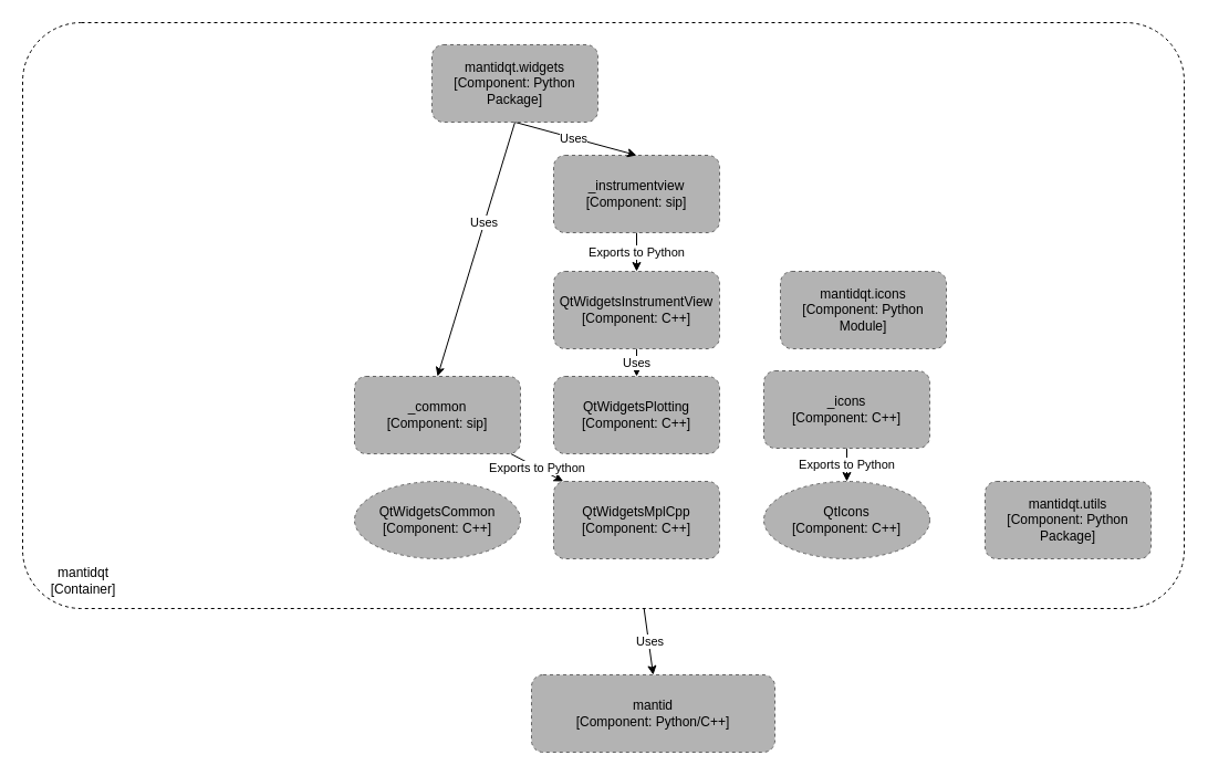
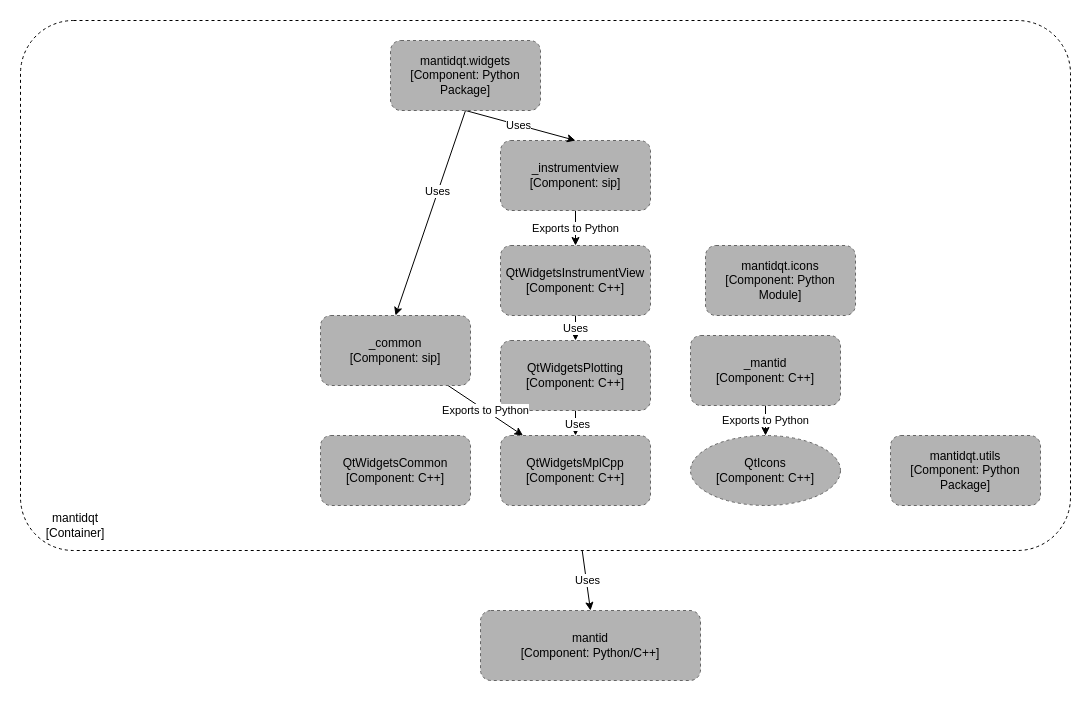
- <mxCell id="19" value="_icons&lt;br&gt;[Component: C++]" style="rounded=1;whiteSpace=wrap;html=1;dashed=1;gradientColor=#b3b3b3;strokeColor=#666666;fillColor=#B3B3B3;" vertex="1" parent="1"><mxGeometry x="690" y="335" width="150" height="70" as="geometry" /></mxCell>
+ <mxCell id="19" value="_mantid&lt;br&gt;[Component: C++]" style="rounded=1;whiteSpace=wrap;html=1;dashed=1;gradientColor=#b3b3b3;strokeColor=#666666;fillColor=#B3B3B3;" vertex="1" parent="1"><mxGeometry x="690" y="335" width="150" height="70" as="geometry" /></mxCell>
- <mxCell id="15" value="_common&lt;br&gt;[Component: sip]" style="rounded=1;whiteSpace=wrap;html=1;dashed=1;gradientColor=#b3b3b3;strokeColor=#666666;fillColor=#B3B3B3;" vertex="1" parent="1"><mxGeometry x="320" y="340" width="150" height="70" as="geometry" /></mxCell>
+ <mxCell id="15" value="_common&lt;br&gt;[Component: sip]" style="rounded=1;whiteSpace=wrap;html=1;dashed=1;gradientColor=#b3b3b3;strokeColor=#666666;fillColor=#B3B3B3;" vertex="1" parent="1"><mxGeometry x="320" y="315" width="150" height="70" as="geometry" /></mxCell>
+ <mxCell id="8" style="edgeStyle=none;rounded=0;orthogonalLoop=1;jettySize=auto;html=1;" edge="1" parent="1" source="10" target="7"><mxGeometry relative="1" as="geometry" /></mxCell>
+ <mxCell id="9" value="Uses" style="edgeLabel;html=1;align=center;verticalAlign=middle;resizable=0;points=[];" vertex="1" connectable="0" parent="8"><mxGeometry y="1" relative="1" as="geometry"><mxPoint as="offset" /></mxGeometry></mxCell>
- <mxCell id="6" value="QtWidgetsCommon&lt;br&gt;[Component: C++]" style="ellipse;whiteSpace=wrap;html=1;dashed=1;gradientColor=#b3b3b3;strokeColor=#666666;fillColor=#B3B3B3;" vertex="1" parent="1"><mxGeometry x="320" y="435" width="150" height="70" as="geometry" /></mxCell>
+ <mxCell id="6" value="QtWidgetsCommon&lt;br&gt;[Component: C++]" style="rounded=1;whiteSpace=wrap;html=1;dashed=1;gradientColor=#b3b3b3;strokeColor=#666666;fillColor=#B3B3B3;" vertex="1" parent="1"><mxGeometry x="320" y="435" width="150" height="70" as="geometry" /></mxCell>
